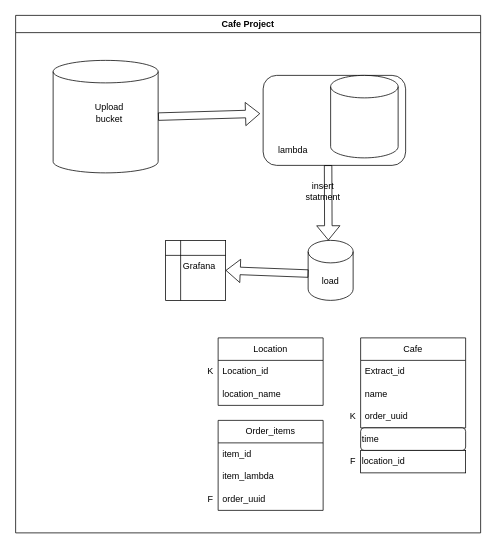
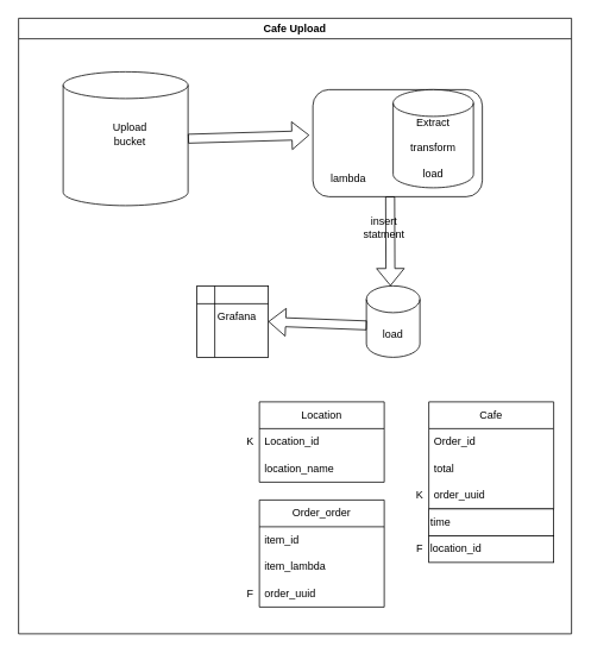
- <mxCell id="2" value="Cafe Project" style="swimlane;whiteSpace=wrap;html=1;" vertex="1" parent="1"><mxGeometry x="20" y="20" width="620" height="690" as="geometry" /></mxCell>
+ <mxCell id="2" value="Cafe Upload" style="swimlane;whiteSpace=wrap;html=1;" vertex="1" parent="1"><mxGeometry x="20" y="20" width="620" height="690" as="geometry" /></mxCell>
+ <mxCell id="9" value="Extract&lt;br&gt;&lt;br&gt;transform&lt;br&gt;&lt;br&gt;load" style="text;html=1;strokeColor=none;fillColor=none;align=center;verticalAlign=middle;whiteSpace=wrap;rounded=0;" vertex="1" parent="2"><mxGeometry x="435" y="130" width="60" height="30" as="geometry" /></mxCell>
- <mxCell id="19" value="Extract_id" style="text;strokeColor=none;fillColor=none;align=left;verticalAlign=middle;spacingLeft=4;spacingRight=4;overflow=hidden;points=[[0,0.5],[1,0.5]];portConstraint=eastwest;rotatable=0;whiteSpace=wrap;html=1;" vertex="1" parent="18"><mxGeometry y="30" width="140" height="30" as="geometry" /></mxCell>
+ <mxCell id="19" value="Order_id" style="text;strokeColor=none;fillColor=none;align=left;verticalAlign=middle;spacingLeft=4;spacingRight=4;overflow=hidden;points=[[0,0.5],[1,0.5]];portConstraint=eastwest;rotatable=0;whiteSpace=wrap;html=1;" vertex="1" parent="18"><mxGeometry y="30" width="140" height="30" as="geometry" /></mxCell>
- <mxCell id="20" value="name" style="text;strokeColor=none;fillColor=none;align=left;verticalAlign=middle;spacingLeft=4;spacingRight=4;overflow=hidden;points=[[0,0.5],[1,0.5]];portConstraint=eastwest;rotatable=0;whiteSpace=wrap;html=1;" vertex="1" parent="18"><mxGeometry y="60" width="140" height="30" as="geometry" /></mxCell>
+ <mxCell id="20" value="total" style="text;strokeColor=none;fillColor=none;align=left;verticalAlign=middle;spacingLeft=4;spacingRight=4;overflow=hidden;points=[[0,0.5],[1,0.5]];portConstraint=eastwest;rotatable=0;whiteSpace=wrap;html=1;" vertex="1" parent="18"><mxGeometry y="60" width="140" height="30" as="geometry" /></mxCell>
- <mxCell id="22" value="Order_items" style="swimlane;fontStyle=0;childLayout=stackLayout;horizontal=1;startSize=30;horizontalStack=0;resizeParent=1;resizeParentMax=0;resizeLast=0;collapsible=1;marginBottom=0;whiteSpace=wrap;html=1;" vertex="1" parent="2"><mxGeometry x="270" y="540" width="140" height="120" as="geometry" /></mxCell>
+ <mxCell id="22" value="Order_order" style="swimlane;fontStyle=0;childLayout=stackLayout;horizontal=1;startSize=30;horizontalStack=0;resizeParent=1;resizeParentMax=0;resizeLast=0;collapsible=1;marginBottom=0;whiteSpace=wrap;html=1;" vertex="1" parent="2"><mxGeometry x="270" y="540" width="140" height="120" as="geometry" /></mxCell>
- <mxCell id="26" value="time" style="whiteSpace=wrap;html=1;align=left;rounded=1;" vertex="1" parent="2"><mxGeometry x="460" y="550" width="140" height="30" as="geometry" /></mxCell>
+ <mxCell id="26" value="time" style="rounded=0;whiteSpace=wrap;html=1;align=left;" vertex="1" parent="2"><mxGeometry x="460" y="550" width="140" height="30" as="geometry" /></mxCell>
